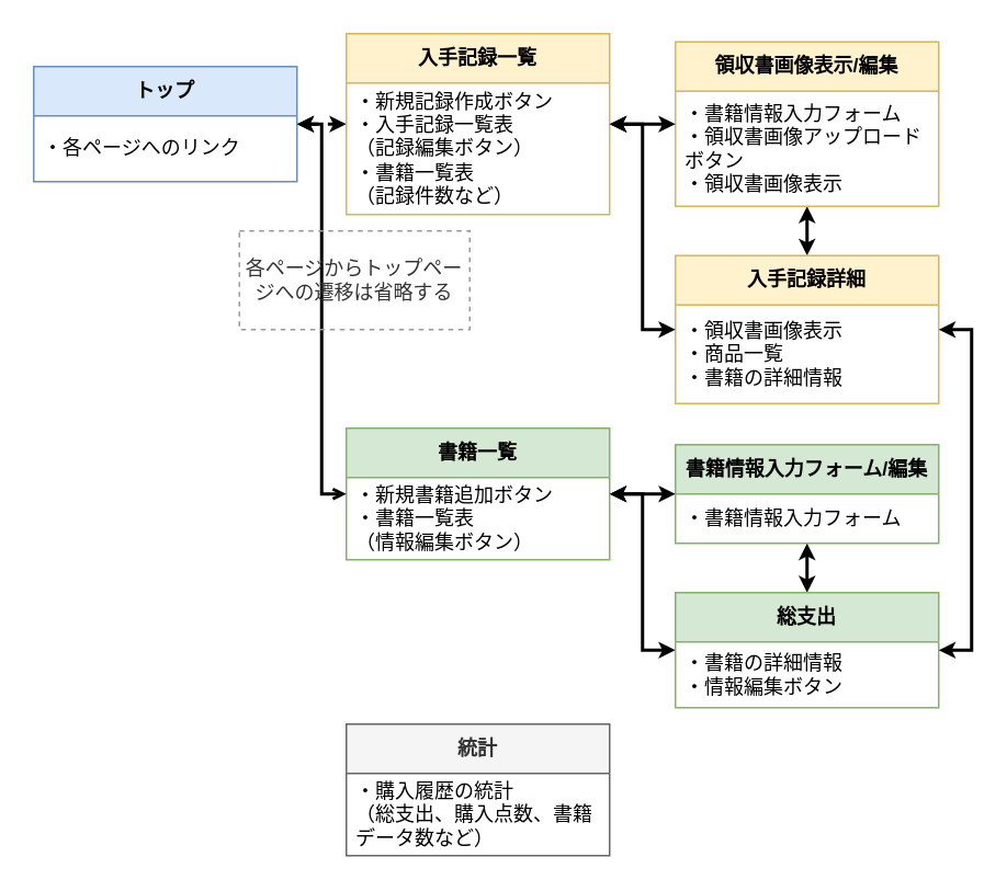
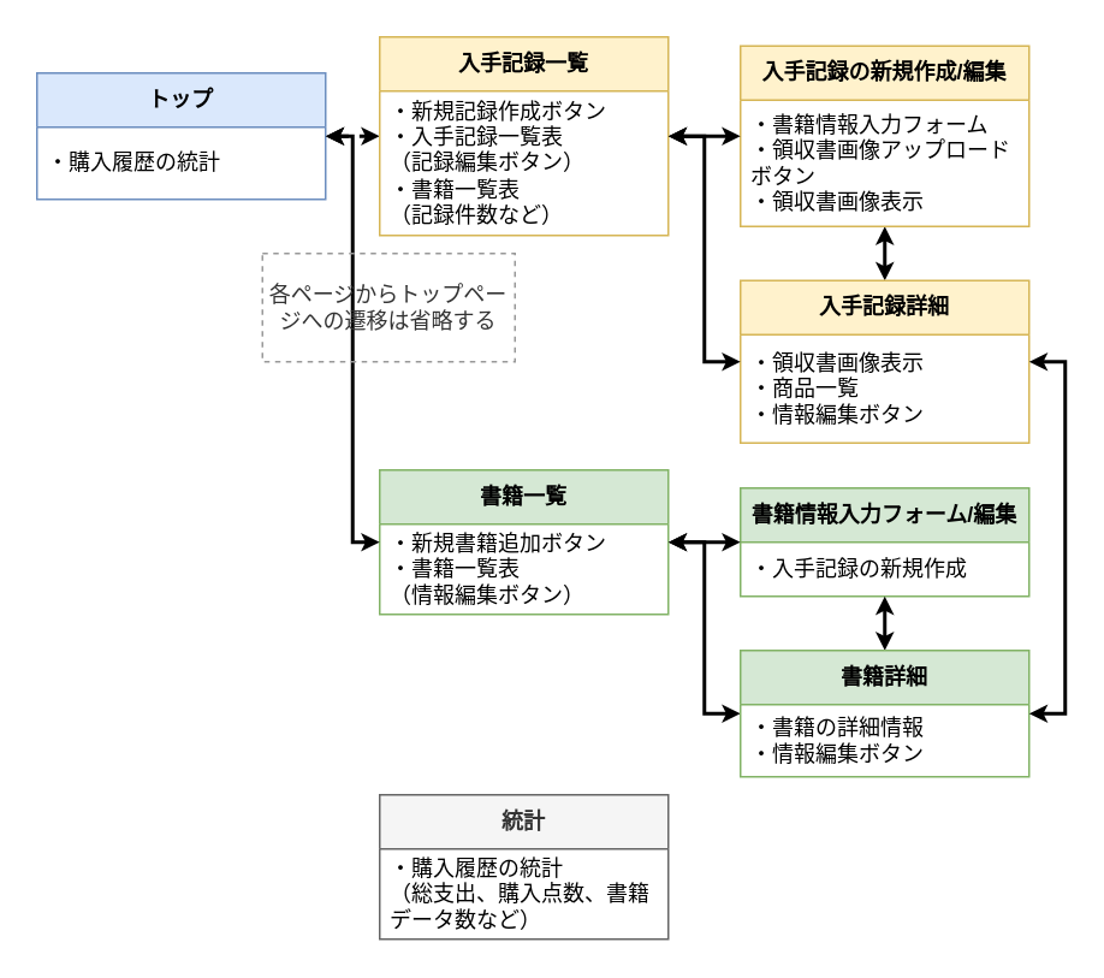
- <mxCell id="20" value="&lt;b&gt;領収書画像表示/編集&lt;/b&gt;" style="swimlane;fontStyle=0;childLayout=stackLayout;horizontal=1;startSize=30;horizontalStack=0;resizeParent=1;resizeParentMax=0;resizeLast=0;collapsible=1;marginBottom=0;whiteSpace=wrap;html=1;fillColor=#fff2cc;strokeColor=#d6b656;" parent="1" vertex="1"><mxGeometry x="410" y="25" width="160" height="100" as="geometry" /></mxCell>
+ <mxCell id="20" value="&lt;b&gt;入手記録の新規作成/編集&lt;/b&gt;" style="swimlane;fontStyle=0;childLayout=stackLayout;horizontal=1;startSize=30;horizontalStack=0;resizeParent=1;resizeParentMax=0;resizeLast=0;collapsible=1;marginBottom=0;whiteSpace=wrap;html=1;fillColor=#fff2cc;strokeColor=#d6b656;" parent="1" vertex="1"><mxGeometry x="410" y="25" width="160" height="100" as="geometry" /></mxCell>
- <mxCell id="4" value="・各ページへのリンク" style="text;strokeColor=none;fillColor=none;align=left;verticalAlign=middle;spacingLeft=4;spacingRight=4;overflow=hidden;points=[[0,0.5],[1,0.5]];portConstraint=eastwest;rotatable=0;whiteSpace=wrap;html=1;" parent="3" vertex="1"><mxGeometry y="30" width="160" height="40" as="geometry" /></mxCell>
+ <mxCell id="4" value="・購入履歴の統計" style="text;strokeColor=none;fillColor=none;align=left;verticalAlign=middle;spacingLeft=4;spacingRight=4;overflow=hidden;points=[[0,0.5],[1,0.5]];portConstraint=eastwest;rotatable=0;whiteSpace=wrap;html=1;" parent="3" vertex="1"><mxGeometry y="30" width="160" height="40" as="geometry" /></mxCell>
- <mxCell id="15" value="&lt;div&gt;&lt;span&gt;・領収書画像表示&lt;/span&gt;&lt;br&gt;&lt;/div&gt;&lt;div&gt;&lt;span&gt;・商品一覧&lt;/span&gt;&lt;/div&gt;&lt;div&gt;・書籍の詳細情報&lt;/div&gt;" style="text;strokeColor=none;fillColor=none;align=left;verticalAlign=middle;spacingLeft=4;spacingRight=4;overflow=hidden;points=[[0,0.5],[1,0.5]];portConstraint=eastwest;rotatable=0;whiteSpace=wrap;html=1;" parent="14" vertex="1"><mxGeometry y="30" width="160" height="60" as="geometry" /></mxCell>
+ <mxCell id="15" value="&lt;div&gt;&lt;span&gt;・領収書画像表示&lt;/span&gt;&lt;br&gt;&lt;/div&gt;&lt;div&gt;&lt;span&gt;・商品一覧&lt;/span&gt;&lt;/div&gt;&lt;div&gt;・情報編集ボタン&lt;/div&gt;" style="text;strokeColor=none;fillColor=none;align=left;verticalAlign=middle;spacingLeft=4;spacingRight=4;overflow=hidden;points=[[0,0.5],[1,0.5]];portConstraint=eastwest;rotatable=0;whiteSpace=wrap;html=1;" parent="14" vertex="1"><mxGeometry y="30" width="160" height="60" as="geometry" /></mxCell>
- <mxCell id="10" style="edgeStyle=elbowEdgeStyle;rounded=0;orthogonalLoop=1;jettySize=auto;html=1;fontColor=#000000;startArrow=classic;startFill=1;endSize=4;strokeWidth=2;endArrow=open;endFill=1;startSize=4;" parent="1" source="3" target="8" edge="1"><mxGeometry relative="1" as="geometry"><mxPoint x="160" y="85" as="sourcePoint" /><mxPoint x="200" y="100" as="targetPoint" /></mxGeometry></mxCell>
+ <mxCell id="10" style="edgeStyle=elbowEdgeStyle;rounded=0;orthogonalLoop=1;jettySize=auto;html=1;fontColor=#000000;startArrow=classic;startFill=1;endSize=4;strokeWidth=2;endArrow=classic;endFill=1;startSize=4;" parent="1" source="3" target="8" edge="1"><mxGeometry relative="1" as="geometry"><mxPoint x="160" y="85" as="sourcePoint" /><mxPoint x="200" y="100" as="targetPoint" /></mxGeometry></mxCell>
- <mxCell id="12" value="・書籍情報入力フォーム" style="text;strokeColor=none;fillColor=none;align=left;verticalAlign=middle;spacingLeft=4;spacingRight=4;overflow=hidden;points=[[0,0.5],[1,0.5]];portConstraint=eastwest;rotatable=0;whiteSpace=wrap;html=1;" parent="11" vertex="1"><mxGeometry y="30" width="160" height="30" as="geometry" /></mxCell>
+ <mxCell id="12" value="・入手記録の新規作成" style="text;strokeColor=none;fillColor=none;align=left;verticalAlign=middle;spacingLeft=4;spacingRight=4;overflow=hidden;points=[[0,0.5],[1,0.5]];portConstraint=eastwest;rotatable=0;whiteSpace=wrap;html=1;" parent="11" vertex="1"><mxGeometry y="30" width="160" height="30" as="geometry" /></mxCell>
- <mxCell id="18" value="&lt;span style=&quot;font-weight: 700&quot;&gt;総支出&lt;/span&gt;" style="swimlane;fontStyle=0;childLayout=stackLayout;horizontal=1;startSize=30;horizontalStack=0;resizeParent=1;resizeParentMax=0;resizeLast=0;collapsible=1;marginBottom=0;whiteSpace=wrap;html=1;fillColor=#d5e8d4;strokeColor=#82b366;" parent="1" vertex="1"><mxGeometry x="410" y="360" width="160" height="70" as="geometry" /></mxCell>
+ <mxCell id="18" value="&lt;span style=&quot;font-weight: 700&quot;&gt;書籍詳細&lt;/span&gt;" style="swimlane;fontStyle=0;childLayout=stackLayout;horizontal=1;startSize=30;horizontalStack=0;resizeParent=1;resizeParentMax=0;resizeLast=0;collapsible=1;marginBottom=0;whiteSpace=wrap;html=1;fillColor=#d5e8d4;strokeColor=#82b366;" parent="1" vertex="1"><mxGeometry x="410" y="360" width="160" height="70" as="geometry" /></mxCell>
